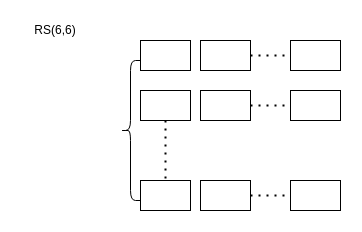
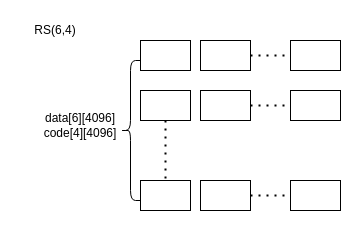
- <mxCell id="17" value="RS(6,6)" style="text;html=1;strokeColor=none;fillColor=none;align=center;verticalAlign=middle;whiteSpace=wrap;rounded=0;" vertex="1" parent="1"><mxGeometry x="20" y="20" width="70" height="20" as="geometry" /></mxCell>
+ <mxCell id="17" value="RS(6,4)" style="text;html=1;strokeColor=none;fillColor=none;align=center;verticalAlign=middle;whiteSpace=wrap;rounded=0;" vertex="1" parent="1"><mxGeometry x="20" y="20" width="70" height="20" as="geometry" /></mxCell>
+ <mxCell id="16" value="data[6][4096]&lt;br&gt;code[4][4096]" style="text;html=1;strokeColor=none;fillColor=none;align=center;verticalAlign=middle;whiteSpace=wrap;rounded=0;" vertex="1" parent="1"><mxGeometry x="40" y="100" width="80" height="50" as="geometry" /></mxCell>
